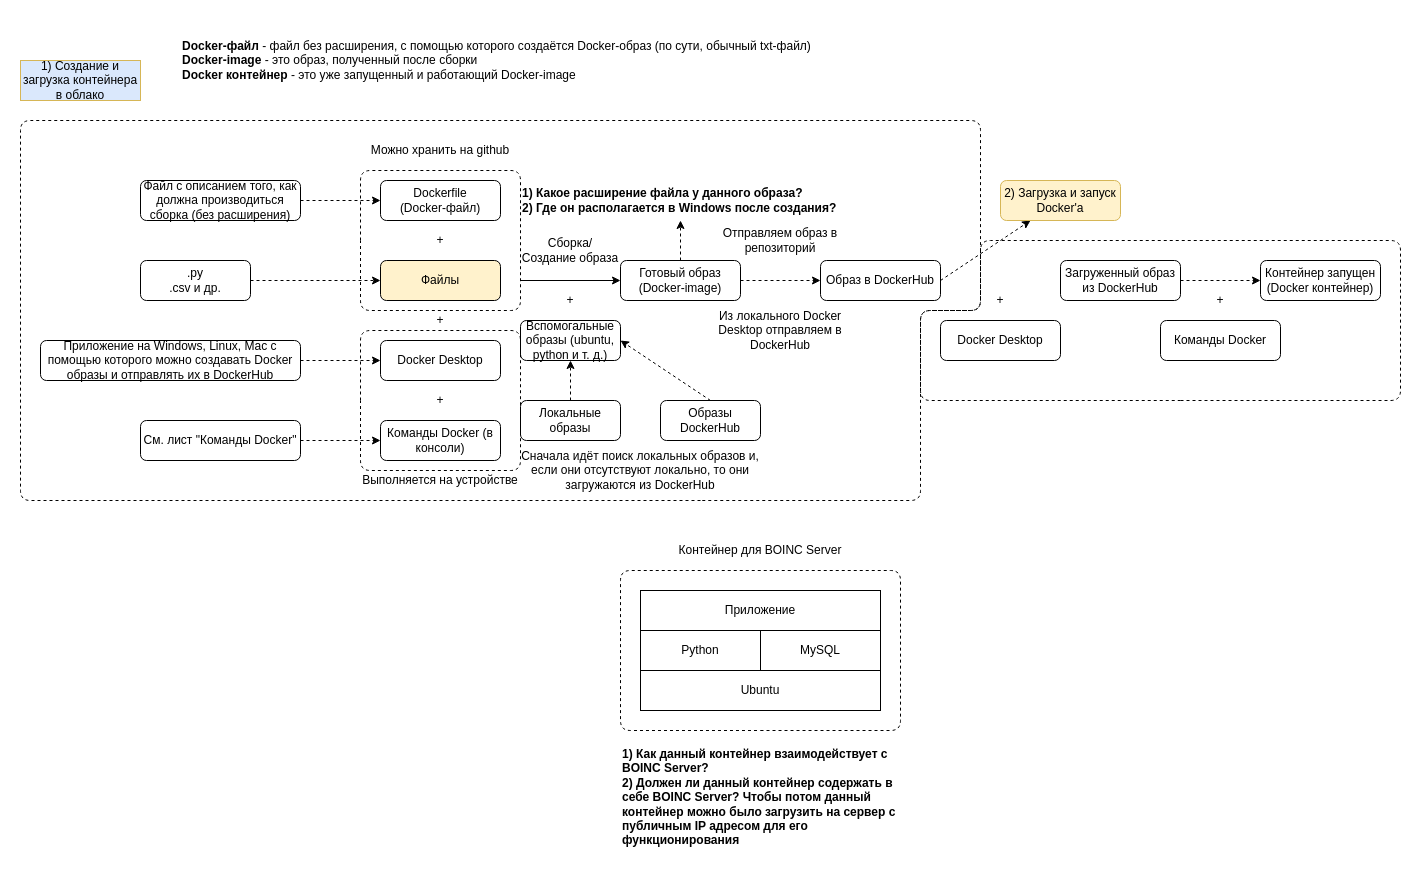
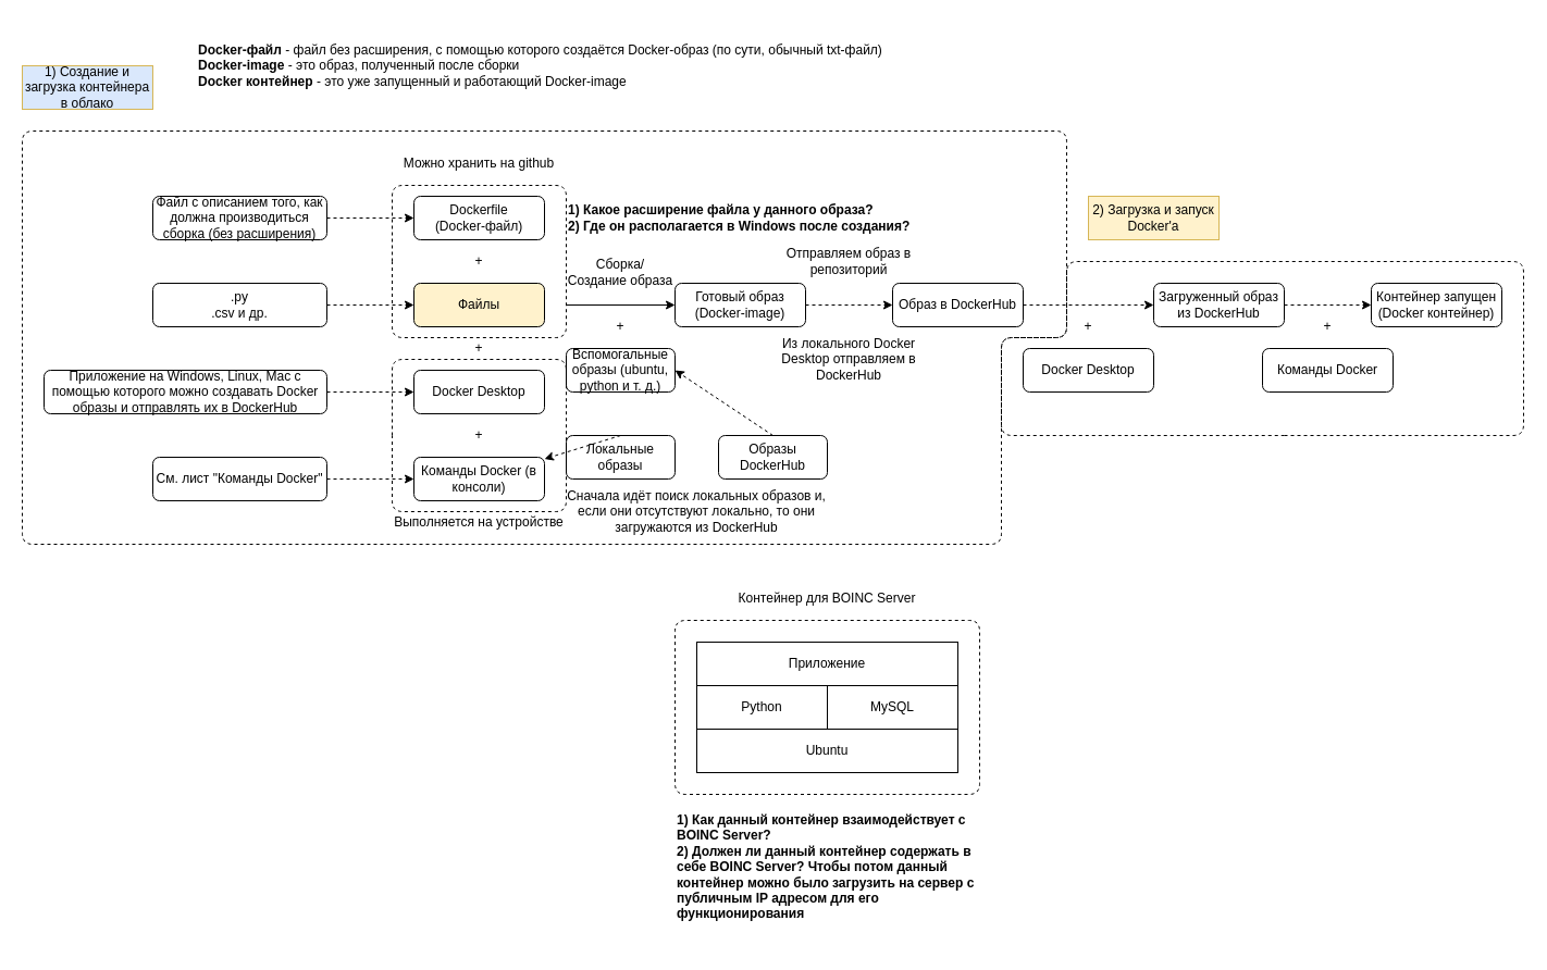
- <mxCell id="49" value="2) Загрузка и запуск Docker'a" style="whiteSpace=wrap;html=1;align=center;fillColor=#fff2cc;strokeColor=#d6b656;rounded=1;" parent="1" vertex="1"><mxGeometry x="1000" y="180" width="120" height="40" as="geometry" /></mxCell>
+ <mxCell id="49" value="2) Загрузка и запуск Docker'a" style="rounded=0;whiteSpace=wrap;html=1;align=center;fillColor=#fff2cc;strokeColor=#d6b656;" parent="1" vertex="1"><mxGeometry x="1000" y="180" width="120" height="40" as="geometry" /></mxCell>
- <mxCell id="15" value="" style="endArrow=classic;html=1;dashed=1;entryX=0.5;entryY=1;entryDx=0;entryDy=0;exitX=0.5;exitY=0;exitDx=0;exitDy=0;" parent="1" source="7" target="14" edge="1"><mxGeometry width="50" height="50" relative="1" as="geometry"><mxPoint x="960" y="320" as="sourcePoint" /><mxPoint x="940" y="200" as="targetPoint" /></mxGeometry></mxCell>
- <mxCell id="35" value="" style="endArrow=classic;html=1;exitX=1;exitY=0.5;exitDx=0;exitDy=0;dashed=1;" parent="1" source="26" target="49" edge="1"><mxGeometry width="50" height="50" relative="1" as="geometry"><mxPoint x="1210" y="410" as="sourcePoint" /><mxPoint x="1260" y="360" as="targetPoint" /></mxGeometry></mxCell>
+ <mxCell id="35" value="" style="endArrow=classic;html=1;exitX=1;exitY=0.5;exitDx=0;exitDy=0;entryX=0;entryY=0.5;entryDx=0;entryDy=0;dashed=1;" parent="1" source="26" target="34" edge="1"><mxGeometry width="50" height="50" relative="1" as="geometry"><mxPoint x="1210" y="410" as="sourcePoint" /><mxPoint x="1260" y="360" as="targetPoint" /></mxGeometry></mxCell>
- <mxCell id="24" value=".py&lt;br&gt;.csv и др." style="rounded=1;whiteSpace=wrap;html=1;align=center;" parent="1" vertex="1"><mxGeometry x="140" y="260" width="110" height="40" as="geometry" /></mxCell>
+ <mxCell id="24" value=".py&lt;br&gt;.csv и др." style="rounded=1;whiteSpace=wrap;html=1;align=center;" parent="1" vertex="1"><mxGeometry x="140" y="260" width="160" height="40" as="geometry" /></mxCell>
- <mxCell id="52" value="" style="endArrow=classic;html=1;dashed=1;entryX=0.5;entryY=1;entryDx=0;entryDy=0;exitX=0.5;exitY=0;exitDx=0;exitDy=0;" parent="1" source="50" target="10" edge="1"><mxGeometry width="50" height="50" relative="1" as="geometry"><mxPoint x="810" y="470" as="sourcePoint" /><mxPoint x="860" y="420" as="targetPoint" /></mxGeometry></mxCell>
+ <mxCell id="52" value="" style="endArrow=classic;html=1;dashed=1;exitX=0.5;exitY=0;exitDx=0;exitDy=0;" parent="1" source="50" target="40" edge="1"><mxGeometry width="50" height="50" relative="1" as="geometry"><mxPoint x="810" y="470" as="sourcePoint" /><mxPoint x="860" y="420" as="targetPoint" /></mxGeometry></mxCell>
